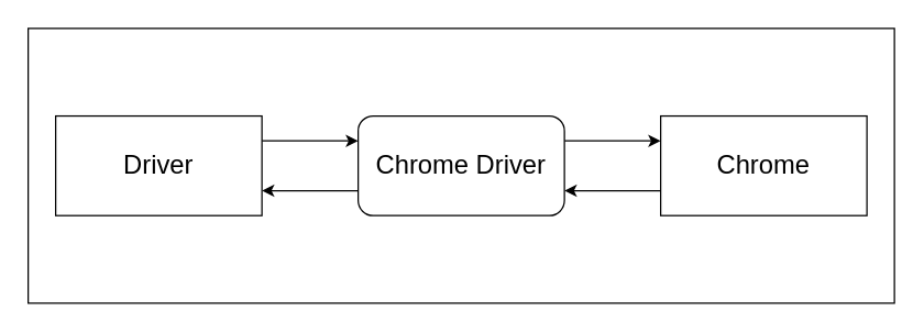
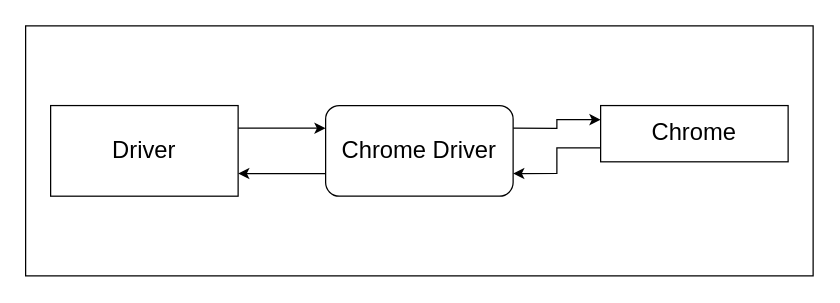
- <mxCell id="9" value="&lt;span style=&quot;font-size: 19px;&quot;&gt;Chrome&lt;/span&gt;" style="rounded=0;whiteSpace=wrap;html=1;" vertex="1" parent="1"><mxGeometry x="480" y="83.75" width="150" height="72.5" as="geometry" /></mxCell>
+ <mxCell id="9" value="&lt;span style=&quot;font-size: 19px;&quot;&gt;Chrome&lt;/span&gt;" style="rounded=0;whiteSpace=wrap;html=1;" vertex="1" parent="1"><mxGeometry x="480" y="83.75" width="150" height="45" as="geometry" /></mxCell>
